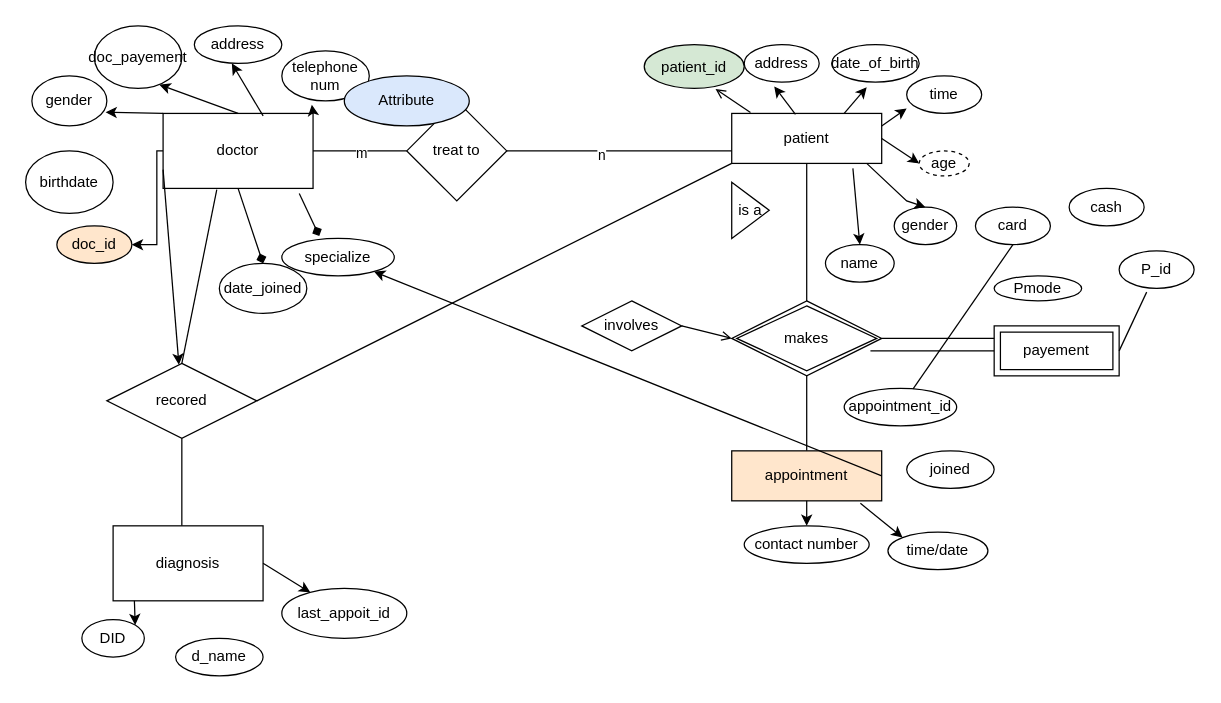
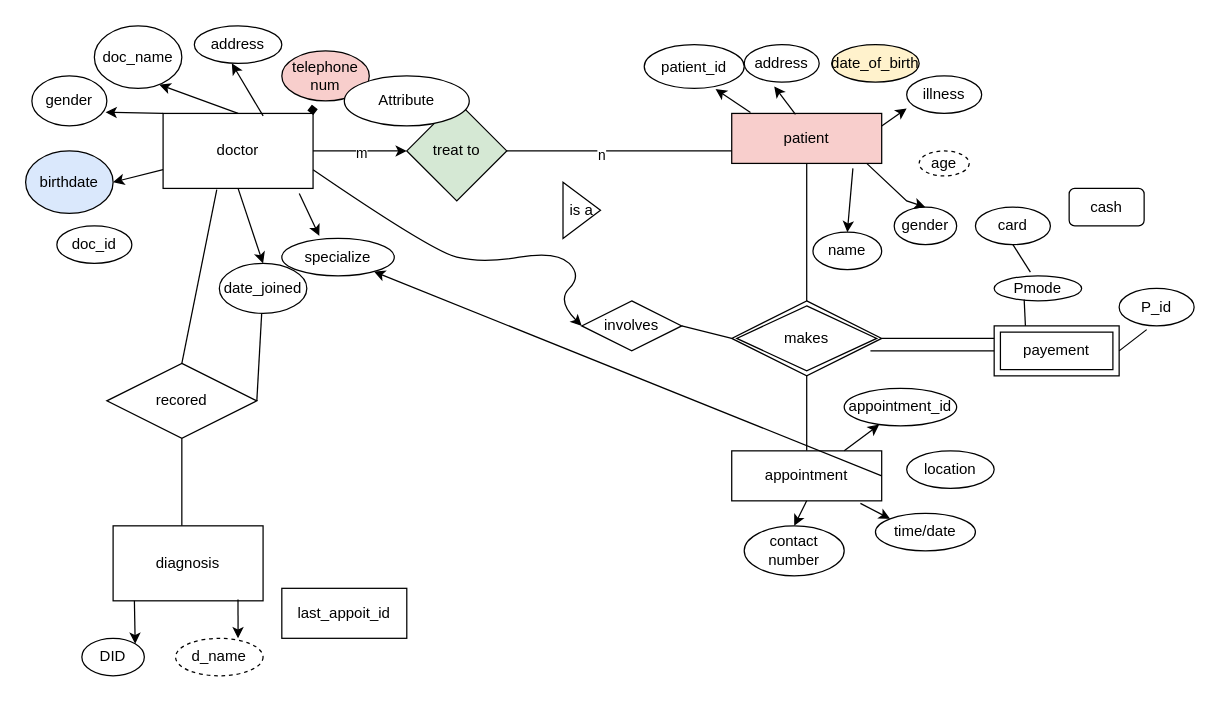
- <mxCell id="11" value="doc_payement" style="ellipse;whiteSpace=wrap;html=1;" vertex="1" parent="1"><mxGeometry x="75" y="20" width="70" height="50" as="geometry" /></mxCell>
+ <mxCell id="11" value="doc_name" style="ellipse;whiteSpace=wrap;html=1;" vertex="1" parent="1"><mxGeometry x="75" y="20" width="70" height="50" as="geometry" /></mxCell>
- <mxCell id="26" value="date_of_birth" style="ellipse;whiteSpace=wrap;html=1;" vertex="1" parent="1"><mxGeometry x="665" y="35" width="70" height="30" as="geometry" /></mxCell>
+ <mxCell id="26" value="date_of_birth" style="ellipse;whiteSpace=wrap;html=1;fillColor=#fff2cc;" vertex="1" parent="1"><mxGeometry x="665" y="35" width="70" height="30" as="geometry" /></mxCell>
- <mxCell id="28" value="patient_id&lt;br&gt;" style="ellipse;whiteSpace=wrap;html=1;fillColor=#d5e8d4;" vertex="1" parent="1"><mxGeometry x="515" y="35" width="80" height="35" as="geometry" /></mxCell>
+ <mxCell id="28" value="patient_id&lt;br&gt;" style="ellipse;whiteSpace=wrap;html=1;" vertex="1" parent="1"><mxGeometry x="515" y="35" width="80" height="35" as="geometry" /></mxCell>
- <mxCell id="9" value="telephone num" style="ellipse;whiteSpace=wrap;html=1;" vertex="1" parent="1"><mxGeometry x="225" y="40" width="70" height="40" as="geometry" /></mxCell>
+ <mxCell id="9" value="telephone num" style="ellipse;whiteSpace=wrap;html=1;fillColor=#f8cecc;" vertex="1" parent="1"><mxGeometry x="225" y="40" width="70" height="40" as="geometry" /></mxCell>
- <mxCell id="30" value="" style="endArrow=open;html=1;rounded=0;entryX=0.713;entryY=1.014;entryDx=0;entryDy=0;entryPerimeter=0;exitX=0.125;exitY=-0.017;exitDx=0;exitDy=0;exitPerimeter=0;" edge="1" parent="1" source="19" target="28"><mxGeometry width="50" height="50" relative="1" as="geometry"><mxPoint x="425" y="330" as="sourcePoint" /><mxPoint x="475" y="280" as="targetPoint" /></mxGeometry></mxCell>
+ <mxCell id="30" value="" style="endArrow=classic;html=1;rounded=0;entryX=0.713;entryY=1.014;entryDx=0;entryDy=0;entryPerimeter=0;exitX=0.125;exitY=-0.017;exitDx=0;exitDy=0;exitPerimeter=0;" edge="1" parent="1" source="19" target="28"><mxGeometry width="50" height="50" relative="1" as="geometry"><mxPoint x="425" y="330" as="sourcePoint" /><mxPoint x="475" y="280" as="targetPoint" /></mxGeometry></mxCell>
- <mxCell id="25" value="time" style="ellipse;whiteSpace=wrap;html=1;" vertex="1" parent="1"><mxGeometry x="725" y="60" width="60" height="30" as="geometry" /></mxCell>
+ <mxCell id="25" value="illness" style="ellipse;whiteSpace=wrap;html=1;" vertex="1" parent="1"><mxGeometry x="725" y="60" width="60" height="30" as="geometry" /></mxCell>
- <mxCell id="71" value="Attribute" style="ellipse;whiteSpace=wrap;html=1;align=center;fillColor=#dae8fc;" vertex="1" parent="1"><mxGeometry x="275" y="60" width="100" height="40" as="geometry" /></mxCell>
+ <mxCell id="71" value="Attribute" style="ellipse;whiteSpace=wrap;html=1;align=center;" vertex="1" parent="1"><mxGeometry x="275" y="60" width="100" height="40" as="geometry" /></mxCell>
- <mxCell id="31" value="" style="endArrow=classic;html=1;rounded=0;entryX=0.4;entryY=1.133;entryDx=0;entryDy=0;entryPerimeter=0;exitX=0.75;exitY=0;exitDx=0;exitDy=0;" edge="1" parent="1" source="19" target="26"><mxGeometry width="50" height="50" relative="1" as="geometry"><mxPoint x="535" y="325" as="sourcePoint" /><mxPoint x="585" y="275" as="targetPoint" /></mxGeometry></mxCell>
- <mxCell id="14" value="" style="endArrow=classic;html=1;rounded=0;entryX=0.343;entryY=1.075;entryDx=0;entryDy=0;entryPerimeter=0;exitX=1;exitY=0;exitDx=0;exitDy=0;" edge="1" parent="1" source="3" target="9"><mxGeometry width="50" height="50" relative="1" as="geometry"><mxPoint x="425" y="330" as="sourcePoint" /><mxPoint x="475" y="280" as="targetPoint" /><Array as="points" /></mxGeometry></mxCell>
+ <mxCell id="14" value="" style="endArrow=diamond;html=1;rounded=0;entryX=0.343;entryY=1.075;entryDx=0;entryDy=0;entryPerimeter=0;exitX=1;exitY=0;exitDx=0;exitDy=0;" edge="1" parent="1" source="3" target="9"><mxGeometry width="50" height="50" relative="1" as="geometry"><mxPoint x="425" y="330" as="sourcePoint" /><mxPoint x="475" y="280" as="targetPoint" /><Array as="points" /></mxGeometry></mxCell>
- <mxCell id="19" value="patient&lt;br&gt;" style="rounded=0;whiteSpace=wrap;html=1;" vertex="1" parent="1"><mxGeometry x="585" y="90" width="120" height="40" as="geometry" /></mxCell>
+ <mxCell id="19" value="patient&lt;br&gt;" style="rounded=0;whiteSpace=wrap;html=1;fillColor=#f8cecc;" vertex="1" parent="1"><mxGeometry x="585" y="90" width="120" height="40" as="geometry" /></mxCell>
- <mxCell id="35" value="" style="endArrow=classic;html=1;rounded=0;entryX=0;entryY=0.5;entryDx=0;entryDy=0;exitX=1;exitY=0.5;exitDx=0;exitDy=0;" edge="1" parent="1" source="19" target="34"><mxGeometry width="50" height="50" relative="1" as="geometry"><mxPoint x="425" y="330" as="sourcePoint" /><mxPoint x="475" y="280" as="targetPoint" /></mxGeometry></mxCell>
- <mxCell id="38" value="" style="endArrow=none;html=1;rounded=0;exitX=1;exitY=0.5;exitDx=0;exitDy=0;entryX=0;entryY=0.5;entryDx=0;entryDy=0;" edge="1" parent="1" source="3" target="20"><mxGeometry width="50" height="50" relative="1" as="geometry"><mxPoint x="425" y="330" as="sourcePoint" /><mxPoint x="475" y="280" as="targetPoint" /></mxGeometry></mxCell>
+ <mxCell id="38" value="" style="endArrow=classic;html=1;rounded=0;exitX=1;exitY=0.5;exitDx=0;exitDy=0;entryX=0;entryY=0.5;entryDx=0;entryDy=0;" edge="1" parent="1" source="3" target="20"><mxGeometry width="50" height="50" relative="1" as="geometry"><mxPoint x="425" y="330" as="sourcePoint" /><mxPoint x="475" y="280" as="targetPoint" /></mxGeometry></mxCell>
- <mxCell id="20" value="treat to" style="rhombus;whiteSpace=wrap;html=1;rounded=0;" vertex="1" parent="1"><mxGeometry x="325" y="80" width="80" height="80" as="geometry" /></mxCell>
+ <mxCell id="20" value="treat to" style="rhombus;whiteSpace=wrap;html=1;rounded=0;fillColor=#d5e8d4;" vertex="1" parent="1"><mxGeometry x="325" y="80" width="80" height="80" as="geometry" /></mxCell>
- <mxCell id="7" value="birthdate" style="ellipse;whiteSpace=wrap;html=1;" vertex="1" parent="1"><mxGeometry x="20" y="120" width="70" height="50" as="geometry" /></mxCell>
+ <mxCell id="7" value="birthdate" style="ellipse;whiteSpace=wrap;html=1;fillColor=#dae8fc;" vertex="1" parent="1"><mxGeometry x="20" y="120" width="70" height="50" as="geometry" /></mxCell>
- <mxCell id="2" value="" style="edgeStyle=orthogonalEdgeStyle;rounded=0;orthogonalLoop=1;jettySize=auto;html=1;" edge="1" parent="1" source="3" target="4"><mxGeometry relative="1" as="geometry"><Array as="points"><mxPoint x="125" y="195" /></Array></mxGeometry></mxCell>
- <mxCell id="54" value="cash" style="ellipse;whiteSpace=wrap;html=1;align=center;" vertex="1" parent="1"><mxGeometry x="855" y="150" width="60" height="30" as="geometry" /></mxCell>
+ <mxCell id="54" value="cash" style="whiteSpace=wrap;html=1;align=center;rounded=1;" vertex="1" parent="1"><mxGeometry x="855" y="150" width="60" height="30" as="geometry" /></mxCell>
- <mxCell id="79" value="is a" style="triangle;whiteSpace=wrap;html=1;" vertex="1" parent="1"><mxGeometry x="585" y="145" width="30" height="45" as="geometry" /></mxCell>
+ <mxCell id="79" value="is a" style="triangle;whiteSpace=wrap;html=1;" vertex="1" parent="1"><mxGeometry x="450" y="145" width="30" height="45" as="geometry" /></mxCell>
- <mxCell id="18" value="" style="endArrow=diamond;html=1;rounded=0;entryX=0.333;entryY=-0.067;entryDx=0;entryDy=0;exitX=0.908;exitY=1.067;exitDx=0;exitDy=0;exitPerimeter=0;entryPerimeter=0;" edge="1" parent="1" source="3" target="5"><mxGeometry width="50" height="50" relative="1" as="geometry"><mxPoint x="425" y="330" as="sourcePoint" /><mxPoint x="475" y="280" as="targetPoint" /></mxGeometry></mxCell>
+ <mxCell id="18" value="" style="endArrow=classic;html=1;rounded=0;entryX=0.333;entryY=-0.067;entryDx=0;entryDy=0;exitX=0.908;exitY=1.067;exitDx=0;exitDy=0;exitPerimeter=0;entryPerimeter=0;" edge="1" parent="1" source="3" target="5"><mxGeometry width="50" height="50" relative="1" as="geometry"><mxPoint x="425" y="330" as="sourcePoint" /><mxPoint x="475" y="280" as="targetPoint" /></mxGeometry></mxCell>
+ <mxCell id="78" value="" style="curved=1;endArrow=classic;html=1;rounded=0;entryX=0;entryY=0.5;entryDx=0;entryDy=0;exitX=1;exitY=0.75;exitDx=0;exitDy=0;" edge="1" parent="1" source="3" target="76"><mxGeometry width="50" height="50" relative="1" as="geometry"><mxPoint x="345" y="230" as="sourcePoint" /><mxPoint x="610" y="110" as="targetPoint" /><Array as="points"><mxPoint x="345" y="200" /><mxPoint x="385" y="210" /><mxPoint x="445" y="200" /><mxPoint x="465" y="220" /><mxPoint x="445" y="240" /></Array></mxGeometry></mxCell>
- <mxCell id="4" value="doc_id" style="ellipse;whiteSpace=wrap;html=1;fillColor=#ffe6cc;" vertex="1" parent="1"><mxGeometry x="45" y="180" width="60" height="30" as="geometry" /></mxCell>
+ <mxCell id="4" value="doc_id" style="ellipse;whiteSpace=wrap;html=1;" vertex="1" parent="1"><mxGeometry x="45" y="180" width="60" height="30" as="geometry" /></mxCell>
- <mxCell id="17" value="" style="endArrow=diamond;html=1;rounded=0;exitX=0.5;exitY=1;exitDx=0;exitDy=0;entryX=0.5;entryY=0;entryDx=0;entryDy=0;" edge="1" parent="1" source="3" target="6"><mxGeometry width="50" height="50" relative="1" as="geometry"><mxPoint x="425" y="330" as="sourcePoint" /><mxPoint x="475" y="280" as="targetPoint" /></mxGeometry></mxCell>
+ <mxCell id="17" value="" style="endArrow=classic;html=1;rounded=0;exitX=0.5;exitY=1;exitDx=0;exitDy=0;entryX=0.5;entryY=0;entryDx=0;entryDy=0;" edge="1" parent="1" source="3" target="6"><mxGeometry width="50" height="50" relative="1" as="geometry"><mxPoint x="425" y="330" as="sourcePoint" /><mxPoint x="475" y="280" as="targetPoint" /></mxGeometry></mxCell>
- <mxCell id="16" value="" style="endArrow=classic;html=1;rounded=0;exitX=0;exitY=0.75;exitDx=0;exitDy=0;" edge="1" parent="1" source="3" target="57"><mxGeometry width="50" height="50" relative="1" as="geometry"><mxPoint x="425" y="330" as="sourcePoint" /><mxPoint x="475" y="280" as="targetPoint" /></mxGeometry></mxCell>
+ <mxCell id="16" value="" style="endArrow=classic;html=1;rounded=0;entryX=1;entryY=0.5;entryDx=0;entryDy=0;exitX=0;exitY=0.75;exitDx=0;exitDy=0;" edge="1" parent="1" source="3" target="7"><mxGeometry width="50" height="50" relative="1" as="geometry"><mxPoint x="425" y="330" as="sourcePoint" /><mxPoint x="475" y="280" as="targetPoint" /></mxGeometry></mxCell>
- <mxCell id="23" value="name" style="ellipse;whiteSpace=wrap;html=1;" vertex="1" parent="1"><mxGeometry x="660" y="195" width="55" height="30" as="geometry" /></mxCell>
+ <mxCell id="23" value="name" style="ellipse;whiteSpace=wrap;html=1;" vertex="1" parent="1"><mxGeometry x="650" y="185" width="55" height="30" as="geometry" /></mxCell>
- <mxCell id="72" value="P_id" style="ellipse;whiteSpace=wrap;html=1;align=center;" vertex="1" parent="1"><mxGeometry x="895" y="200" width="60" height="30" as="geometry" /></mxCell>
+ <mxCell id="72" value="P_id" style="ellipse;whiteSpace=wrap;html=1;align=center;" vertex="1" parent="1"><mxGeometry x="895" y="230" width="60" height="30" as="geometry" /></mxCell>
- <mxCell id="60" value="" style="endArrow=none;html=1;rounded=0;entryX=0;entryY=1;entryDx=0;entryDy=0;exitX=1;exitY=0.5;exitDx=0;exitDy=0;" edge="1" parent="1" source="57" target="19"><mxGeometry width="50" height="50" relative="1" as="geometry"><mxPoint x="215" y="310" as="sourcePoint" /><mxPoint x="345" y="450" as="targetPoint" /></mxGeometry></mxCell>
+ <mxCell id="60" value="" style="endArrow=none;html=1;rounded=0;exitX=1;exitY=0.5;exitDx=0;exitDy=0;" edge="1" parent="1" source="57" target="6"><mxGeometry width="50" height="50" relative="1" as="geometry"><mxPoint x="215" y="310" as="sourcePoint" /><mxPoint x="345" y="450" as="targetPoint" /></mxGeometry></mxCell>
+ <mxCell id="75" value="" style="endArrow=none;html=1;rounded=0;entryX=0.343;entryY=0.95;entryDx=0;entryDy=0;entryPerimeter=0;exitX=0.25;exitY=0;exitDx=0;exitDy=0;" edge="1" parent="1" source="70" target="73"><mxGeometry width="50" height="50" relative="1" as="geometry"><mxPoint x="795" y="280" as="sourcePoint" /><mxPoint x="835" y="250" as="targetPoint" /></mxGeometry></mxCell>
- <mxCell id="55" value="" style="endArrow=none;html=1;rounded=0;exitX=0.5;exitY=1;exitDx=0;exitDy=0;" edge="1" parent="1" source="53" target="48"><mxGeometry width="50" height="50" relative="1" as="geometry"><mxPoint x="825" y="200" as="sourcePoint" /><mxPoint x="825" y="230" as="targetPoint" /></mxGeometry></mxCell>
+ <mxCell id="55" value="" style="endArrow=none;html=1;rounded=0;exitX=0.5;exitY=1;exitDx=0;exitDy=0;entryX=0.414;entryY=-0.15;entryDx=0;entryDy=0;entryPerimeter=0;" edge="1" parent="1" source="53" target="73"><mxGeometry width="50" height="50" relative="1" as="geometry"><mxPoint x="825" y="200" as="sourcePoint" /><mxPoint x="825" y="230" as="targetPoint" /></mxGeometry></mxCell>
- <mxCell id="77" value="" style="endArrow=open;html=1;rounded=0;entryX=0;entryY=0.5;entryDx=0;entryDy=0;exitX=1;exitY=0.5;exitDx=0;exitDy=0;" edge="1" parent="1" source="76" target="67"><mxGeometry width="50" height="50" relative="1" as="geometry"><mxPoint x="185" y="370" as="sourcePoint" /><mxPoint x="235" y="320" as="targetPoint" /></mxGeometry></mxCell>
+ <mxCell id="77" value="" style="endArrow=none;html=1;rounded=0;entryX=0;entryY=0.5;entryDx=0;entryDy=0;exitX=1;exitY=0.5;exitDx=0;exitDy=0;" edge="1" parent="1" source="76" target="67"><mxGeometry width="50" height="50" relative="1" as="geometry"><mxPoint x="185" y="370" as="sourcePoint" /><mxPoint x="235" y="320" as="targetPoint" /></mxGeometry></mxCell>
+ <mxCell id="51" value="" style="endArrow=classic;html=1;rounded=0;entryX=0.311;entryY=0.967;entryDx=0;entryDy=0;entryPerimeter=0;exitX=0.75;exitY=0;exitDx=0;exitDy=0;" edge="1" parent="1" source="42" target="48"><mxGeometry width="50" height="50" relative="1" as="geometry"><mxPoint x="425" y="330" as="sourcePoint" /><mxPoint x="475" y="280" as="targetPoint" /></mxGeometry></mxCell>
- <mxCell id="47" value="joined" style="ellipse;whiteSpace=wrap;html=1;align=center;" vertex="1" parent="1"><mxGeometry x="725" y="360" width="70" height="30" as="geometry" /></mxCell>
+ <mxCell id="47" value="location" style="ellipse;whiteSpace=wrap;html=1;align=center;" vertex="1" parent="1"><mxGeometry x="725" y="360" width="70" height="30" as="geometry" /></mxCell>
- <mxCell id="42" value="appointment&lt;br&gt;" style="rounded=0;whiteSpace=wrap;html=1;fillColor=#ffe6cc;" vertex="1" parent="1"><mxGeometry x="585" y="360" width="120" height="40" as="geometry" /></mxCell>
+ <mxCell id="42" value="appointment&lt;br&gt;" style="rounded=0;whiteSpace=wrap;html=1;" vertex="1" parent="1"><mxGeometry x="585" y="360" width="120" height="40" as="geometry" /></mxCell>
- <mxCell id="45" value="contact number" style="ellipse;whiteSpace=wrap;html=1;align=center;" vertex="1" parent="1"><mxGeometry x="595" y="420" width="100" height="30" as="geometry" /></mxCell>
+ <mxCell id="45" value="contact number" style="ellipse;whiteSpace=wrap;html=1;align=center;" vertex="1" parent="1"><mxGeometry x="595" y="420" width="80" height="40" as="geometry" /></mxCell>
- <mxCell id="46" value="time/date" style="ellipse;whiteSpace=wrap;html=1;align=center;" vertex="1" parent="1"><mxGeometry x="710" y="425" width="80" height="30" as="geometry" /></mxCell>
+ <mxCell id="46" value="time/date" style="ellipse;whiteSpace=wrap;html=1;align=center;" vertex="1" parent="1"><mxGeometry x="700" y="410" width="80" height="30" as="geometry" /></mxCell>
- <mxCell id="66" value="" style="endArrow=classic;html=1;rounded=0;exitX=1;exitY=0.5;exitDx=0;exitDy=0;" edge="1" parent="1" source="59" target="61"><mxGeometry width="50" height="50" relative="1" as="geometry"><mxPoint x="295" y="500" as="sourcePoint" /><mxPoint x="345" y="450" as="targetPoint" /><Array as="points" /></mxGeometry></mxCell>
- <mxCell id="61" value="last_appoit_id" style="ellipse;whiteSpace=wrap;html=1;align=center;" vertex="1" parent="1"><mxGeometry x="225" y="470" width="100" height="40" as="geometry" /></mxCell>
+ <mxCell id="61" value="last_appoit_id" style="whiteSpace=wrap;html=1;align=center;rounded=0;" vertex="1" parent="1"><mxGeometry x="225" y="470" width="100" height="40" as="geometry" /></mxCell>
+ <mxCell id="65" value="" style="endArrow=classic;html=1;rounded=0;entryX=0.714;entryY=0;entryDx=0;entryDy=0;entryPerimeter=0;exitX=0.833;exitY=0.983;exitDx=0;exitDy=0;exitPerimeter=0;" edge="1" parent="1" source="59" target="62"><mxGeometry width="50" height="50" relative="1" as="geometry"><mxPoint x="295" y="500" as="sourcePoint" /><mxPoint x="345" y="450" as="targetPoint" /></mxGeometry></mxCell>
- <mxCell id="63" value="DID" style="ellipse;whiteSpace=wrap;html=1;align=center;" vertex="1" parent="1"><mxGeometry x="65" y="495" width="50" height="30" as="geometry" /></mxCell>
+ <mxCell id="63" value="DID" style="ellipse;whiteSpace=wrap;html=1;align=center;" vertex="1" parent="1"><mxGeometry x="65" y="510" width="50" height="30" as="geometry" /></mxCell>
- <mxCell id="62" value="d_name" style="ellipse;whiteSpace=wrap;html=1;align=center;" vertex="1" parent="1"><mxGeometry x="140" y="510" width="70" height="30" as="geometry" /></mxCell>
+ <mxCell id="62" value="d_name" style="ellipse;whiteSpace=wrap;html=1;align=center;dashed=1;" vertex="1" parent="1"><mxGeometry x="140" y="510" width="70" height="30" as="geometry" /></mxCell>
